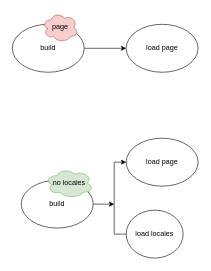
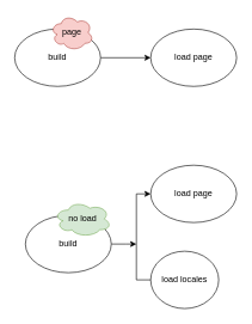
- <mxCell id="11" value="no locales" style="ellipse;shape=cloud;whiteSpace=wrap;html=1;fillColor=#d5e8d4;strokeColor=#82b366;" vertex="1" parent="1"><mxGeometry x="75" y="280" width="80" height="50" as="geometry" /></mxCell>
+ <mxCell id="11" value="no load" style="ellipse;shape=cloud;whiteSpace=wrap;html=1;fillColor=#d5e8d4;strokeColor=#82b366;" vertex="1" parent="1"><mxGeometry x="75" y="280" width="80" height="50" as="geometry" /></mxCell>
